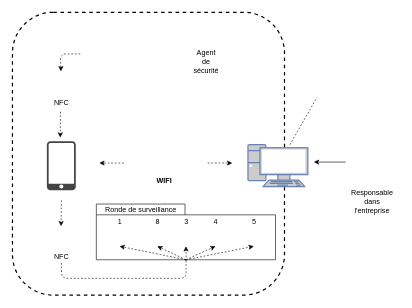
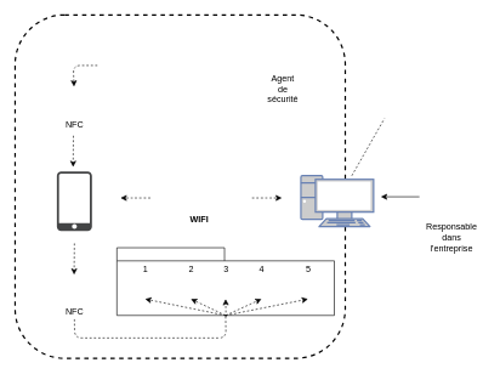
- <mxCell id="17" value="&lt;div&gt;&lt;font color=&quot;#000000&quot;&gt;Agent &lt;br&gt;&lt;/font&gt;&lt;/div&gt;&lt;div&gt;&lt;font color=&quot;#000000&quot;&gt;de &lt;br&gt;&lt;/font&gt;&lt;/div&gt;&lt;div&gt;&lt;font color=&quot;#000000&quot;&gt;sécurité&lt;/font&gt;&lt;/div&gt;" style="text;html=1;align=center;verticalAlign=middle;resizable=0;points=[];autosize=1;fontColor=#33FF33;" vertex="1" parent="1"><mxGeometry x="313" y="79" width="60" height="46" as="geometry" /></mxCell>
+ <mxCell id="17" value="&lt;div&gt;&lt;font color=&quot;#000000&quot;&gt;Agent &lt;br&gt;&lt;/font&gt;&lt;/div&gt;&lt;div&gt;&lt;font color=&quot;#000000&quot;&gt;de &lt;br&gt;&lt;/font&gt;&lt;/div&gt;&lt;div&gt;&lt;font color=&quot;#000000&quot;&gt;sécurité&lt;/font&gt;&lt;/div&gt;" style="text;html=1;align=center;verticalAlign=middle;resizable=0;points=[];autosize=1;fontColor=#33FF33;" vertex="1" parent="1"><mxGeometry x="358" y="99" width="60" height="46" as="geometry" /></mxCell>
- <mxCell id="10" value="&lt;div align=&quot;center&quot;&gt;Responsable &lt;br&gt;&lt;/div&gt;&lt;div align=&quot;center&quot;&gt;dans &lt;br&gt;&lt;/div&gt;&lt;div align=&quot;center&quot;&gt;l'entreprise&lt;br&gt;&lt;/div&gt;" style="text;html=1;align=center;verticalAlign=middle;resizable=0;points=[];autosize=1;" vertex="1" parent="1"><mxGeometry x="575" y="311" width="90" height="50" as="geometry" /></mxCell>
+ <mxCell id="10" value="&lt;div align=&quot;center&quot;&gt;Responsable &lt;br&gt;&lt;/div&gt;&lt;div align=&quot;center&quot;&gt;dans &lt;br&gt;&lt;/div&gt;&lt;div align=&quot;center&quot;&gt;l'entreprise&lt;br&gt;&lt;/div&gt;" style="text;html=1;align=center;verticalAlign=middle;resizable=0;points=[];autosize=1;" vertex="1" parent="1"><mxGeometry x="575" y="301" width="90" height="50" as="geometry" /></mxCell>
- <mxCell id="25" value="Ronde de surveillance" style="text;html=1;align=center;verticalAlign=middle;resizable=0;points=[];autosize=1;fontColor=#000000;" vertex="1" parent="1"><mxGeometry x="160" y="340" width="147" height="18" as="geometry" /></mxCell>
- <mxCell id="38" value="&lt;div&gt;8&lt;/div&gt;&lt;div&gt;&lt;br&gt;&lt;/div&gt;" style="text;html=1;align=center;verticalAlign=middle;resizable=0;points=[];autosize=1;fontColor=#000000;" vertex="1" parent="1"><mxGeometry x="252.75" y="360" width="18" height="32" as="geometry" /></mxCell>
+ <mxCell id="38" value="&lt;div&gt;2&lt;/div&gt;&lt;div&gt;&lt;br&gt;&lt;/div&gt;" style="text;html=1;align=center;verticalAlign=middle;resizable=0;points=[];autosize=1;fontColor=#000000;" vertex="1" parent="1"><mxGeometry x="252.75" y="360" width="18" height="32" as="geometry" /></mxCell>
